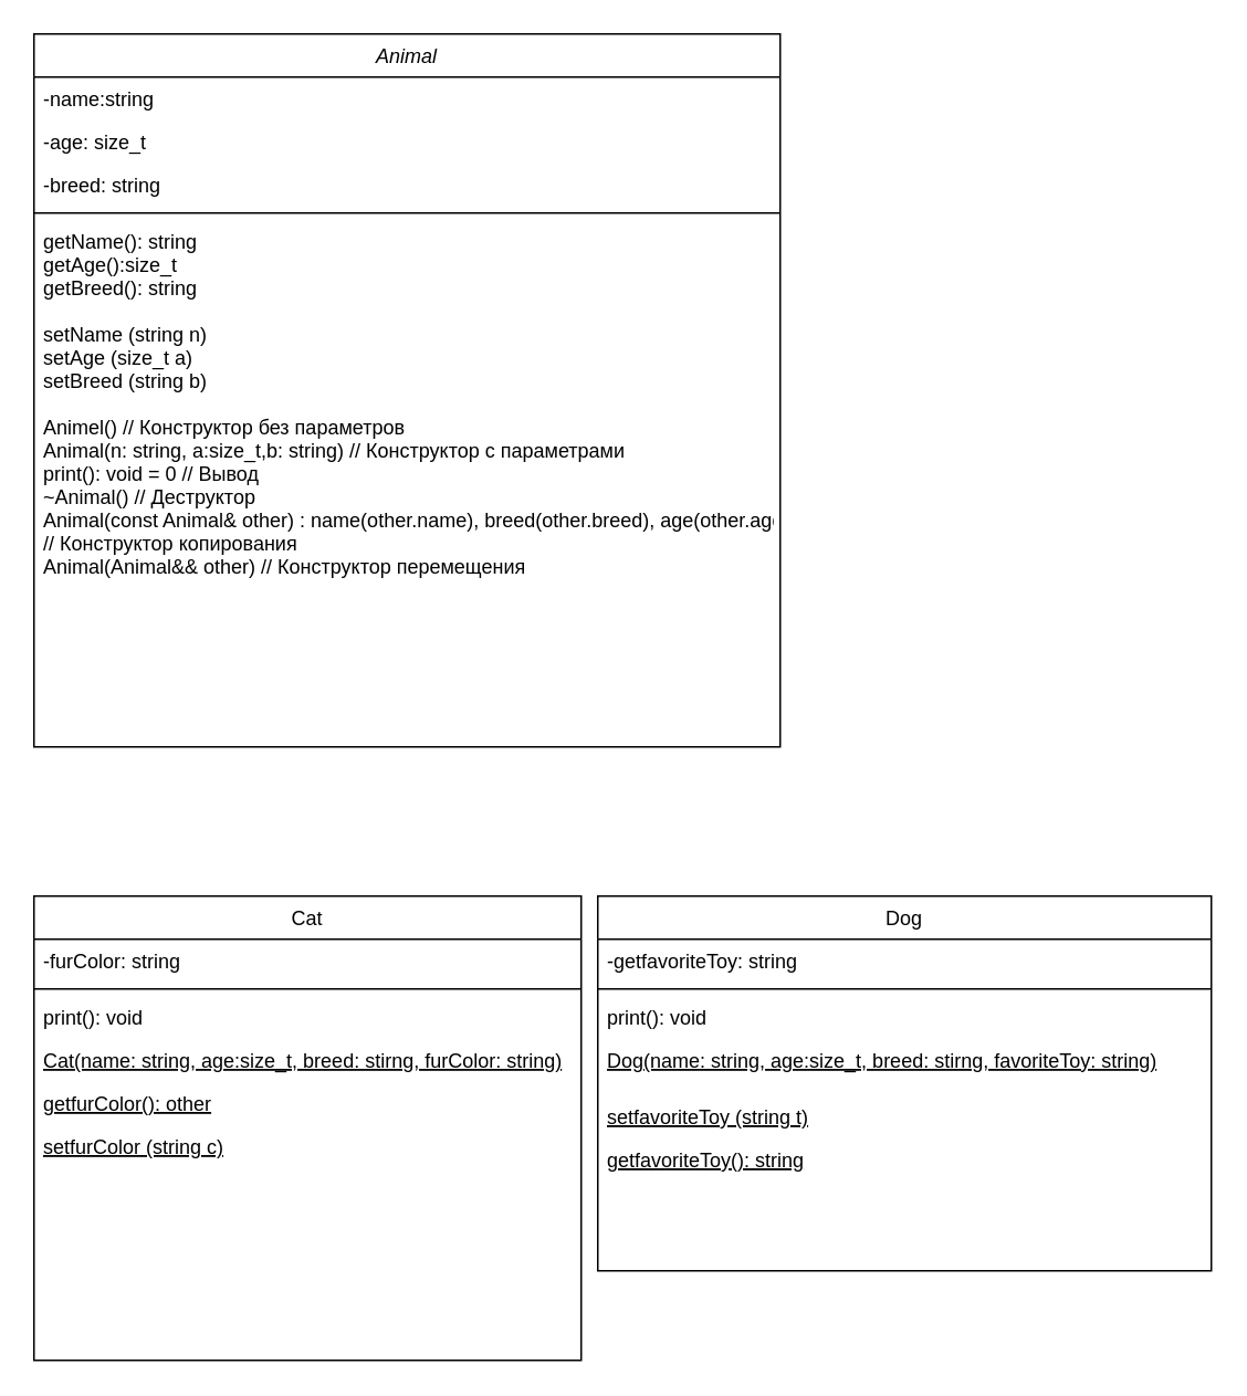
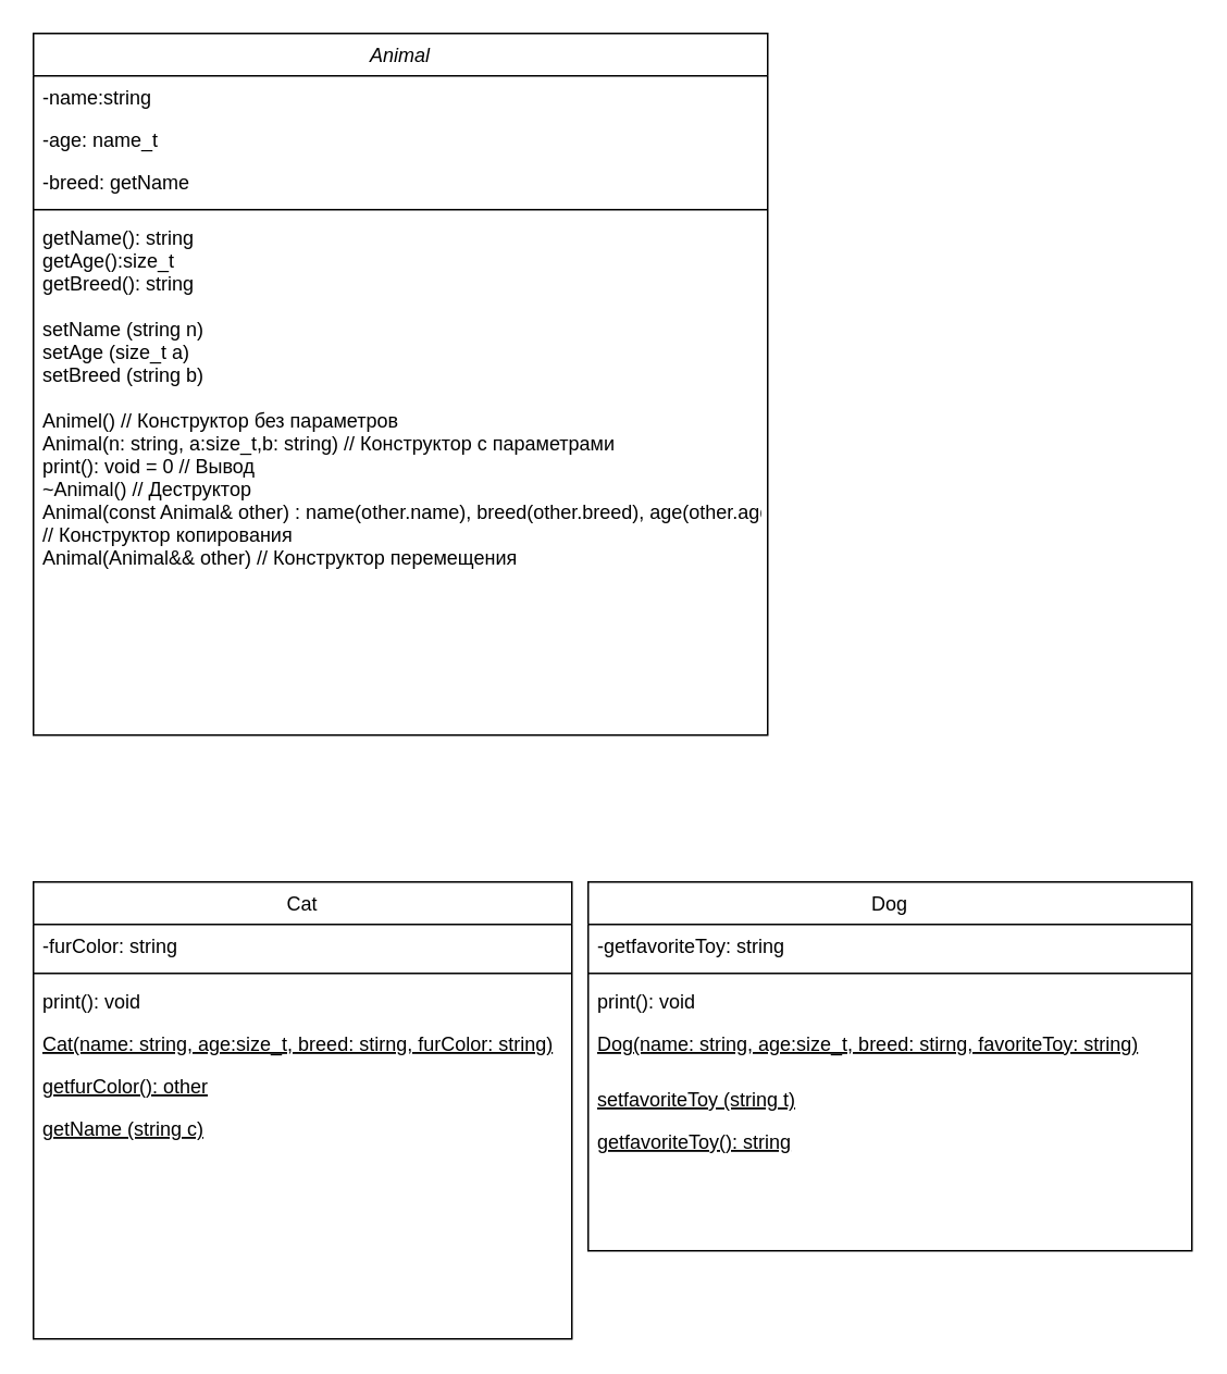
- <mxCell id="4" value="-age: size_t" style="text;align=left;verticalAlign=top;spacingLeft=4;spacingRight=4;overflow=hidden;rotatable=0;points=[[0,0.5],[1,0.5]];portConstraint=eastwest;rounded=0;shadow=0;html=0;" parent="2" vertex="1"><mxGeometry y="52" width="450" height="26" as="geometry" /></mxCell>
+ <mxCell id="4" value="-age: name_t" style="text;align=left;verticalAlign=top;spacingLeft=4;spacingRight=4;overflow=hidden;rotatable=0;points=[[0,0.5],[1,0.5]];portConstraint=eastwest;rounded=0;shadow=0;html=0;" parent="2" vertex="1"><mxGeometry y="52" width="450" height="26" as="geometry" /></mxCell>
- <mxCell id="5" value="-breed: string" style="text;align=left;verticalAlign=top;spacingLeft=4;spacingRight=4;overflow=hidden;rotatable=0;points=[[0,0.5],[1,0.5]];portConstraint=eastwest;rounded=0;shadow=0;html=0;" parent="2" vertex="1"><mxGeometry y="78" width="450" height="26" as="geometry" /></mxCell>
+ <mxCell id="5" value="-breed: getName" style="text;align=left;verticalAlign=top;spacingLeft=4;spacingRight=4;overflow=hidden;rotatable=0;points=[[0,0.5],[1,0.5]];portConstraint=eastwest;rounded=0;shadow=0;html=0;" parent="2" vertex="1"><mxGeometry y="78" width="450" height="26" as="geometry" /></mxCell>
- <mxCell id="14" value="setfurColor (string c)" style="text;align=left;verticalAlign=top;spacingLeft=4;spacingRight=4;overflow=hidden;rotatable=0;points=[[0,0.5],[1,0.5]];portConstraint=eastwest;fontStyle=4" vertex="1" parent="8"><mxGeometry y="138" width="330" height="26" as="geometry" /></mxCell>
+ <mxCell id="14" value="getName (string c)" style="text;align=left;verticalAlign=top;spacingLeft=4;spacingRight=4;overflow=hidden;rotatable=0;points=[[0,0.5],[1,0.5]];portConstraint=eastwest;fontStyle=4" vertex="1" parent="8"><mxGeometry y="138" width="330" height="26" as="geometry" /></mxCell>
